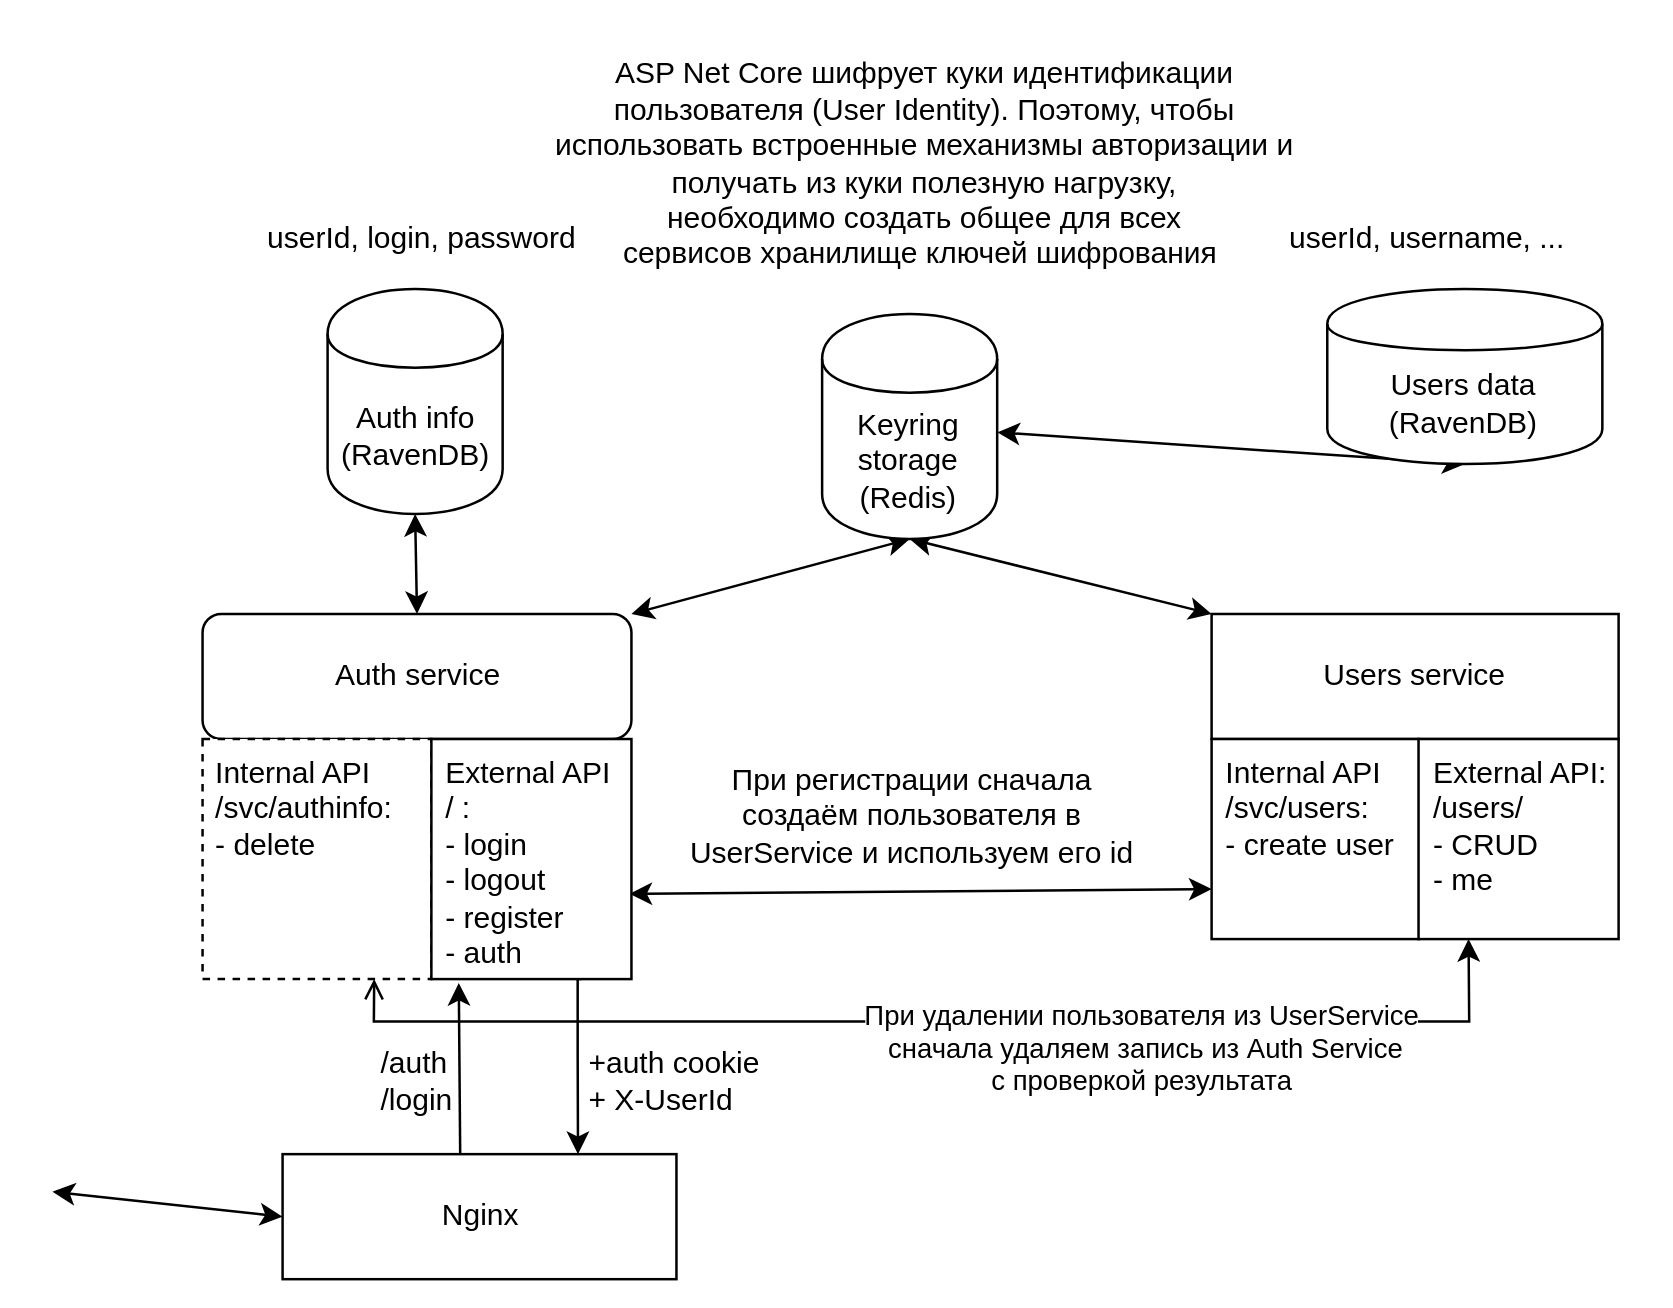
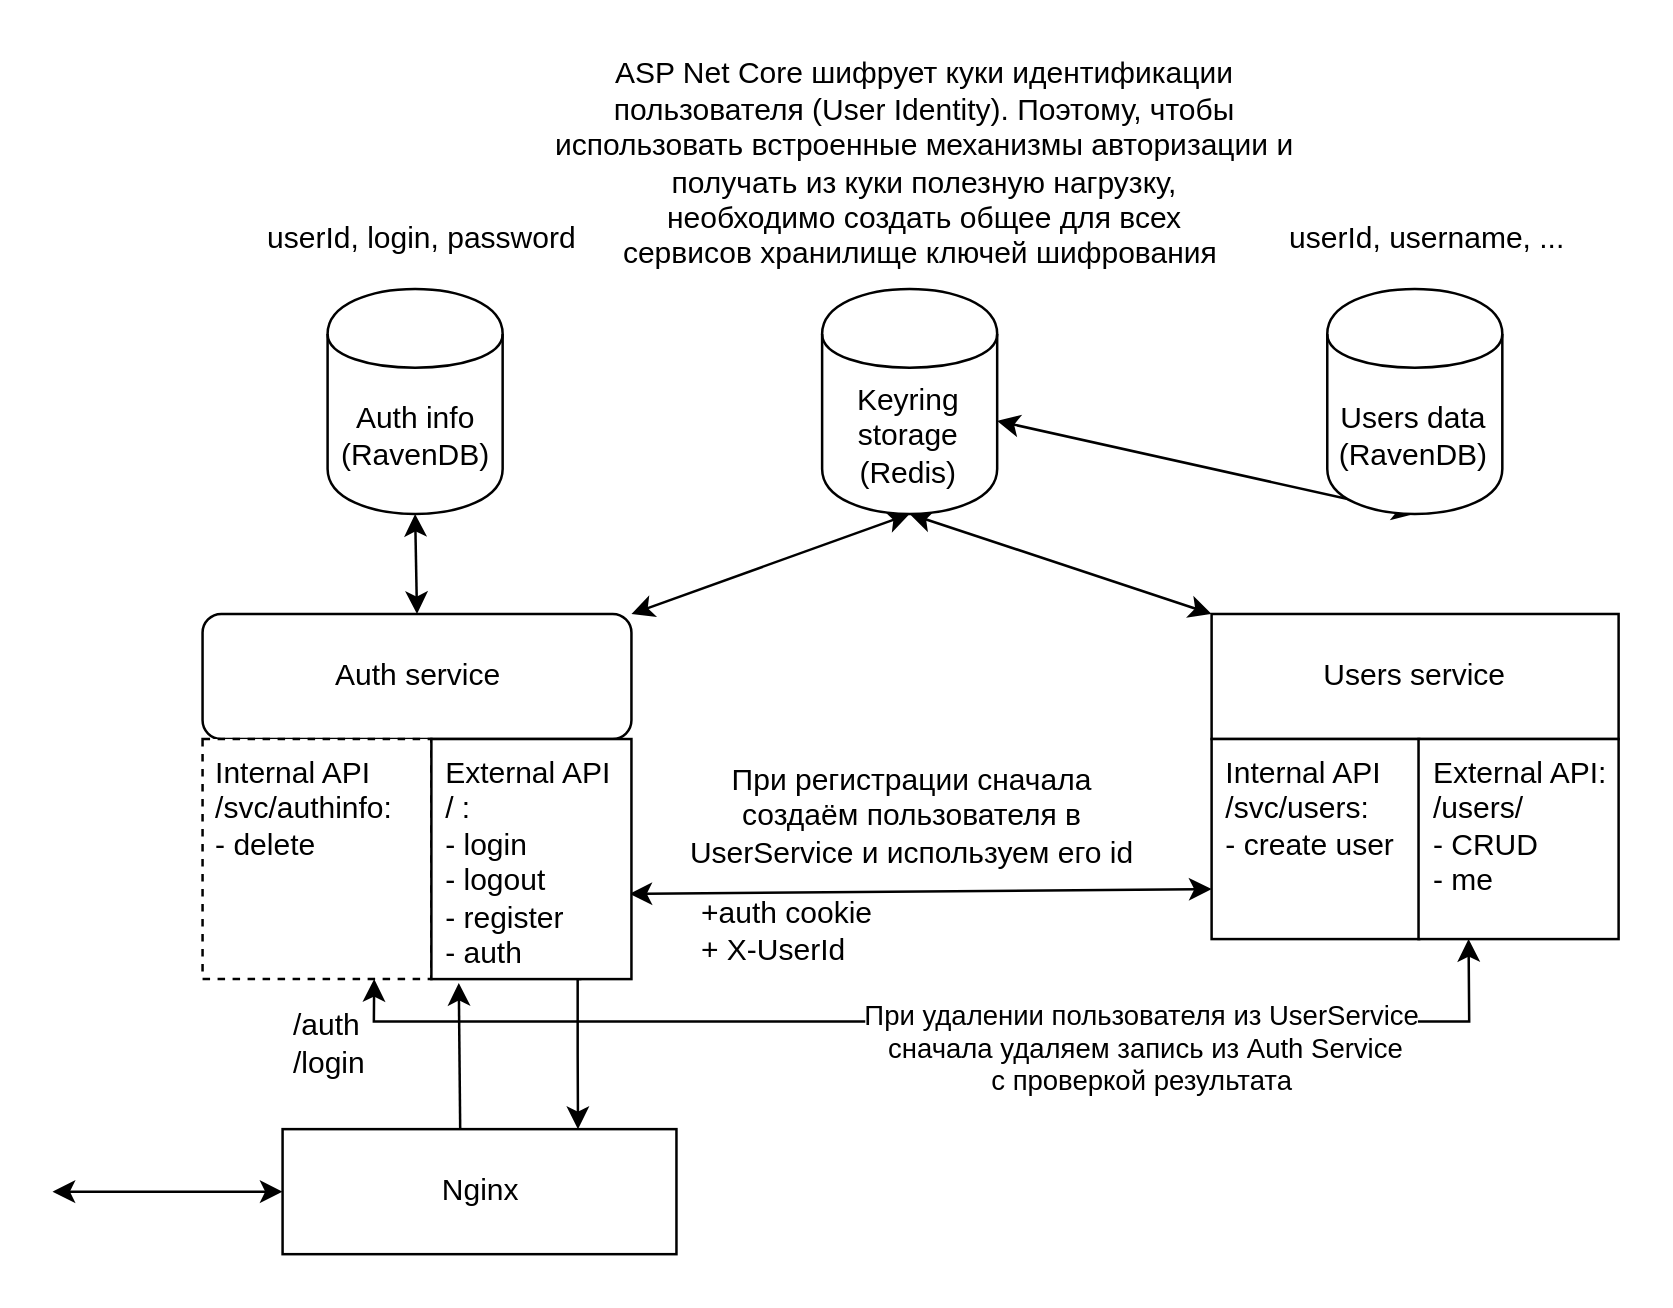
- <mxCell id="5" value="Users data (RavenDB)" style="shape=cylinder;whiteSpace=wrap;html=1;boundedLbl=1;backgroundOutline=1;" parent="1" vertex="1"><mxGeometry x="530.25" y="115" width="110" height="70" as="geometry" /></mxCell>
+ <mxCell id="5" value="Users data (RavenDB)" style="shape=cylinder;whiteSpace=wrap;html=1;boundedLbl=1;backgroundOutline=1;" parent="1" vertex="1"><mxGeometry x="530.25" y="115" width="70" height="90" as="geometry" /></mxCell>
- <mxCell id="14" value="Keyring storage&lt;br&gt;(Redis)" style="shape=cylinder;whiteSpace=wrap;html=1;boundedLbl=1;backgroundOutline=1;" parent="1" vertex="1"><mxGeometry x="328.25" y="125" width="70" height="90" as="geometry" /></mxCell>
+ <mxCell id="14" value="Keyring storage&lt;br&gt;(Redis)" style="shape=cylinder;whiteSpace=wrap;html=1;boundedLbl=1;backgroundOutline=1;" parent="1" vertex="1"><mxGeometry x="328.25" y="115" width="70" height="90" as="geometry" /></mxCell>
- <mxCell id="17" style="edgeStyle=none;rounded=0;orthogonalLoop=1;jettySize=auto;html=1;exitX=0.25;exitY=1;exitDx=0;exitDy=0;entryX=0.75;entryY=1;entryDx=0;entryDy=0;startArrow=classic;startFill=1;strokeColor=#000000;fontSize=10;endArrow=open;" parent="1" source="18" target="7" edge="1"><mxGeometry relative="1" as="geometry"><Array as="points"><mxPoint x="587" y="408" /><mxPoint x="149" y="408" /></Array></mxGeometry></mxCell>
+ <mxCell id="17" style="edgeStyle=none;rounded=0;orthogonalLoop=1;jettySize=auto;html=1;exitX=0.25;exitY=1;exitDx=0;exitDy=0;entryX=0.75;entryY=1;entryDx=0;entryDy=0;startArrow=classic;startFill=1;strokeColor=#000000;fontSize=10;" parent="1" source="18" target="7" edge="1"><mxGeometry relative="1" as="geometry"><Array as="points"><mxPoint x="587" y="408" /><mxPoint x="149" y="408" /></Array></mxGeometry></mxCell>
- <mxCell id="26" value="&lt;div style=&quot;text-align: left; font-size: 12px;&quot;&gt;&lt;span style=&quot;font-size: 12px;&quot;&gt;&lt;font style=&quot;font-size: 12px;&quot;&gt;/auth&lt;/font&gt;&lt;/span&gt;&lt;/div&gt;&lt;div style=&quot;text-align: left; font-size: 12px;&quot;&gt;&lt;span style=&quot;font-size: 12px;&quot;&gt;&lt;font style=&quot;font-size: 12px;&quot;&gt;/login&lt;/font&gt;&lt;/span&gt;&lt;/div&gt;" style="text;html=1;align=center;verticalAlign=middle;resizable=0;points=[];autosize=1;fontSize=12;" vertex="1" parent="1"><mxGeometry x="146.25" y="417" width="40" height="30" as="geometry" /></mxCell>
+ <mxCell id="26" value="&lt;div style=&quot;text-align: left; font-size: 12px;&quot;&gt;&lt;span style=&quot;font-size: 12px;&quot;&gt;&lt;font style=&quot;font-size: 12px;&quot;&gt;/auth&lt;/font&gt;&lt;/span&gt;&lt;/div&gt;&lt;div style=&quot;text-align: left; font-size: 12px;&quot;&gt;&lt;span style=&quot;font-size: 12px;&quot;&gt;&lt;font style=&quot;font-size: 12px;&quot;&gt;/login&lt;/font&gt;&lt;/span&gt;&lt;/div&gt;" style="text;html=1;align=center;verticalAlign=middle;resizable=0;points=[];autosize=1;fontSize=12;" vertex="1" parent="1"><mxGeometry x="111.25" y="402" width="40" height="30" as="geometry" /></mxCell>
- <mxCell id="27" value="&lt;div style=&quot;text-align: left; font-size: 12px;&quot;&gt;&lt;span style=&quot;font-size: 12px;&quot;&gt;+auth cookie&lt;/span&gt;&lt;/div&gt;&lt;div style=&quot;text-align: left; font-size: 12px;&quot;&gt;&lt;span style=&quot;font-size: 12px;&quot;&gt;+ X-UserId&lt;/span&gt;&lt;/div&gt;" style="text;html=1;align=center;verticalAlign=middle;resizable=0;points=[];autosize=1;fontSize=12;" vertex="1" parent="1"><mxGeometry x="229" y="417" width="80" height="30" as="geometry" /></mxCell>
+ <mxCell id="27" value="&lt;div style=&quot;text-align: left; font-size: 12px;&quot;&gt;&lt;span style=&quot;font-size: 12px;&quot;&gt;+auth cookie&lt;/span&gt;&lt;/div&gt;&lt;div style=&quot;text-align: left; font-size: 12px;&quot;&gt;&lt;span style=&quot;font-size: 12px;&quot;&gt;+ X-UserId&lt;/span&gt;&lt;/div&gt;" style="text;html=1;align=center;verticalAlign=middle;resizable=0;points=[];autosize=1;fontSize=12;" vertex="1" parent="1"><mxGeometry x="274" y="357" width="80" height="30" as="geometry" /></mxCell>
- <mxCell id="21" value="Nginx" style="rounded=0;whiteSpace=wrap;html=1;verticalAlign=middle;align=center;" parent="1" vertex="1"><mxGeometry x="112.5" y="461" width="157.5" height="50" as="geometry" /></mxCell>
+ <mxCell id="21" value="Nginx" style="rounded=0;whiteSpace=wrap;html=1;verticalAlign=middle;align=center;" parent="1" vertex="1"><mxGeometry x="112.5" y="451" width="157.5" height="50" as="geometry" /></mxCell>
